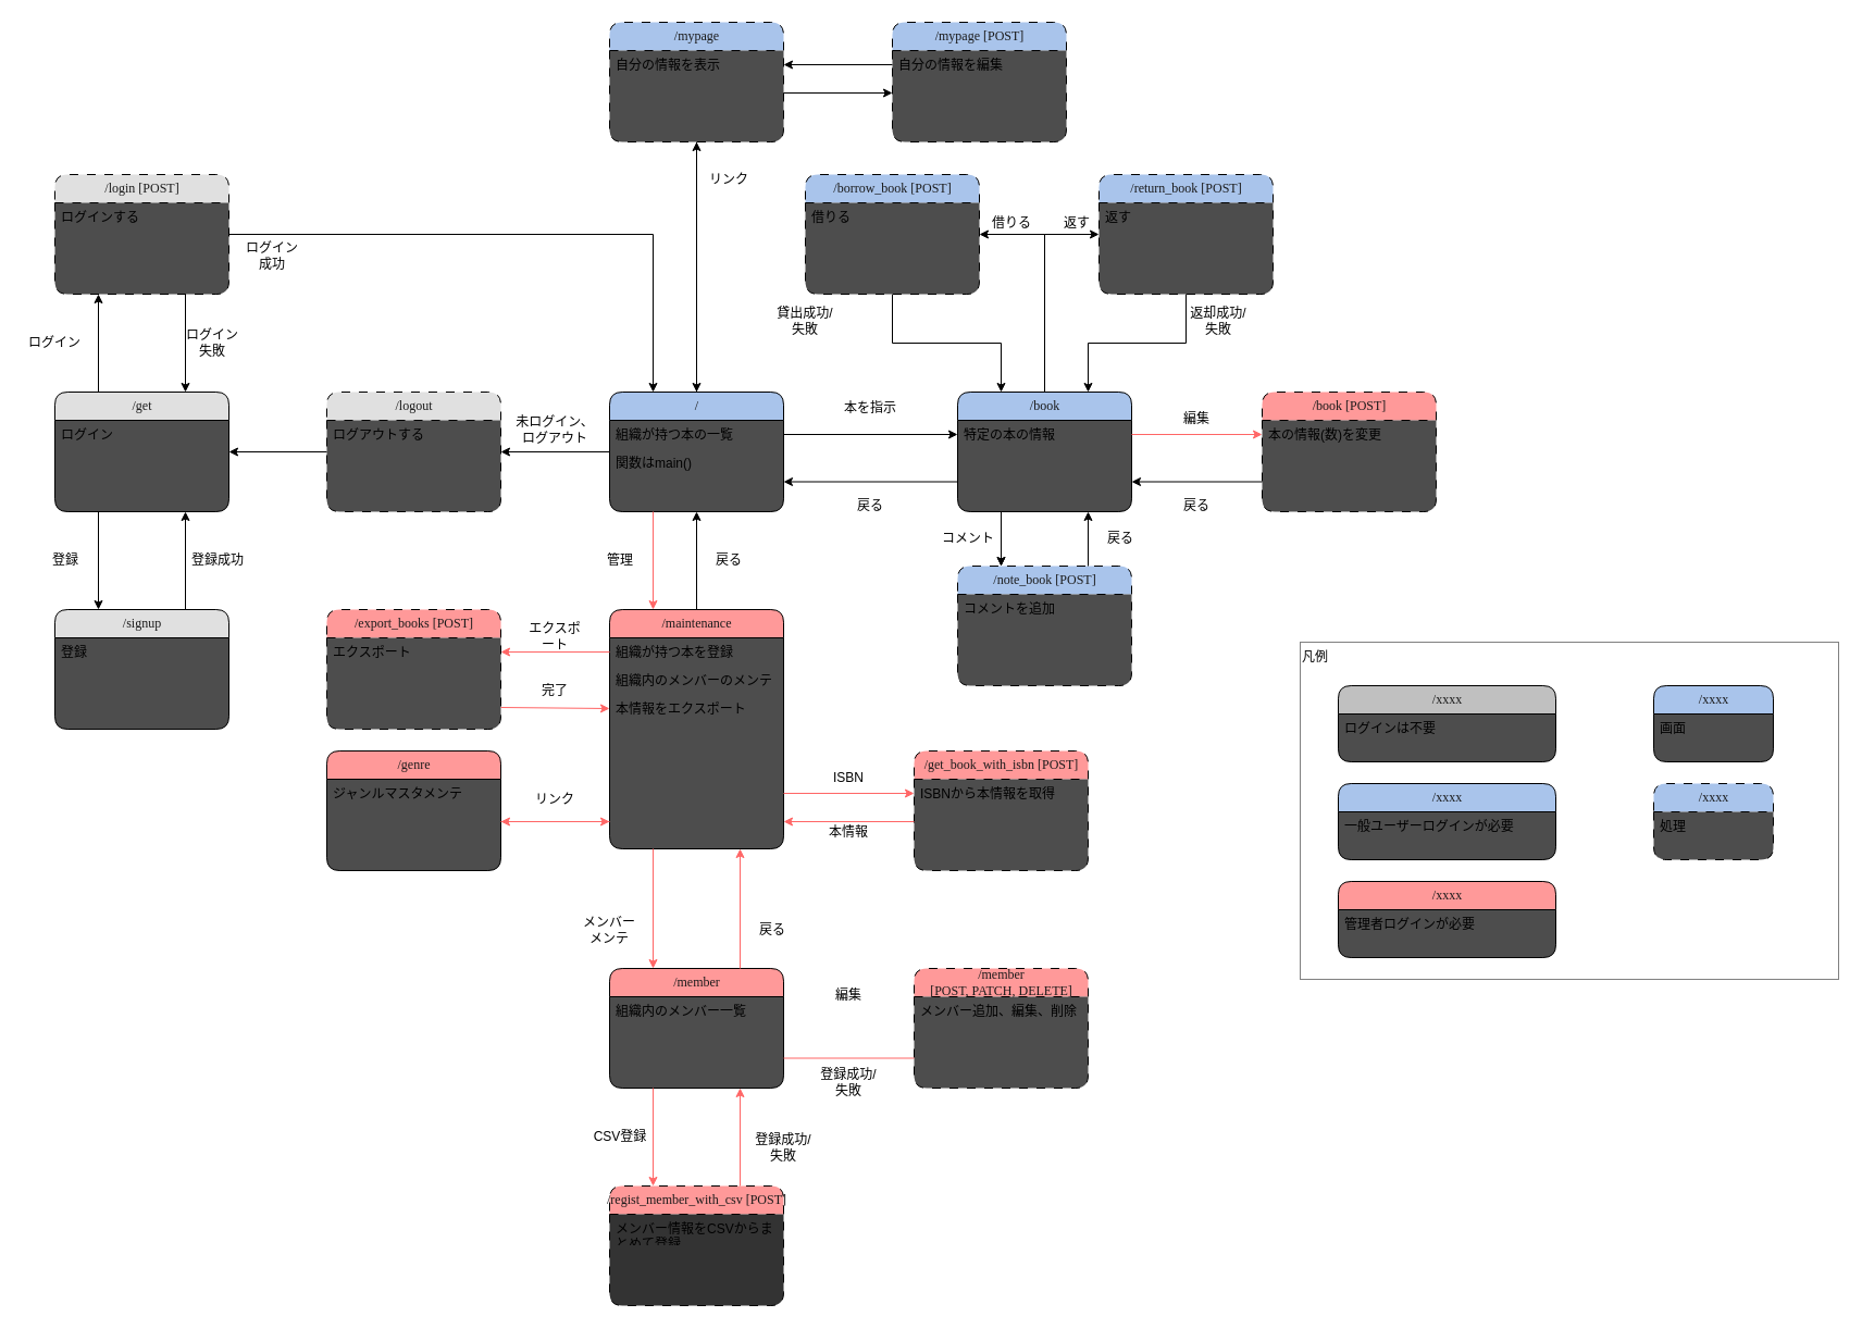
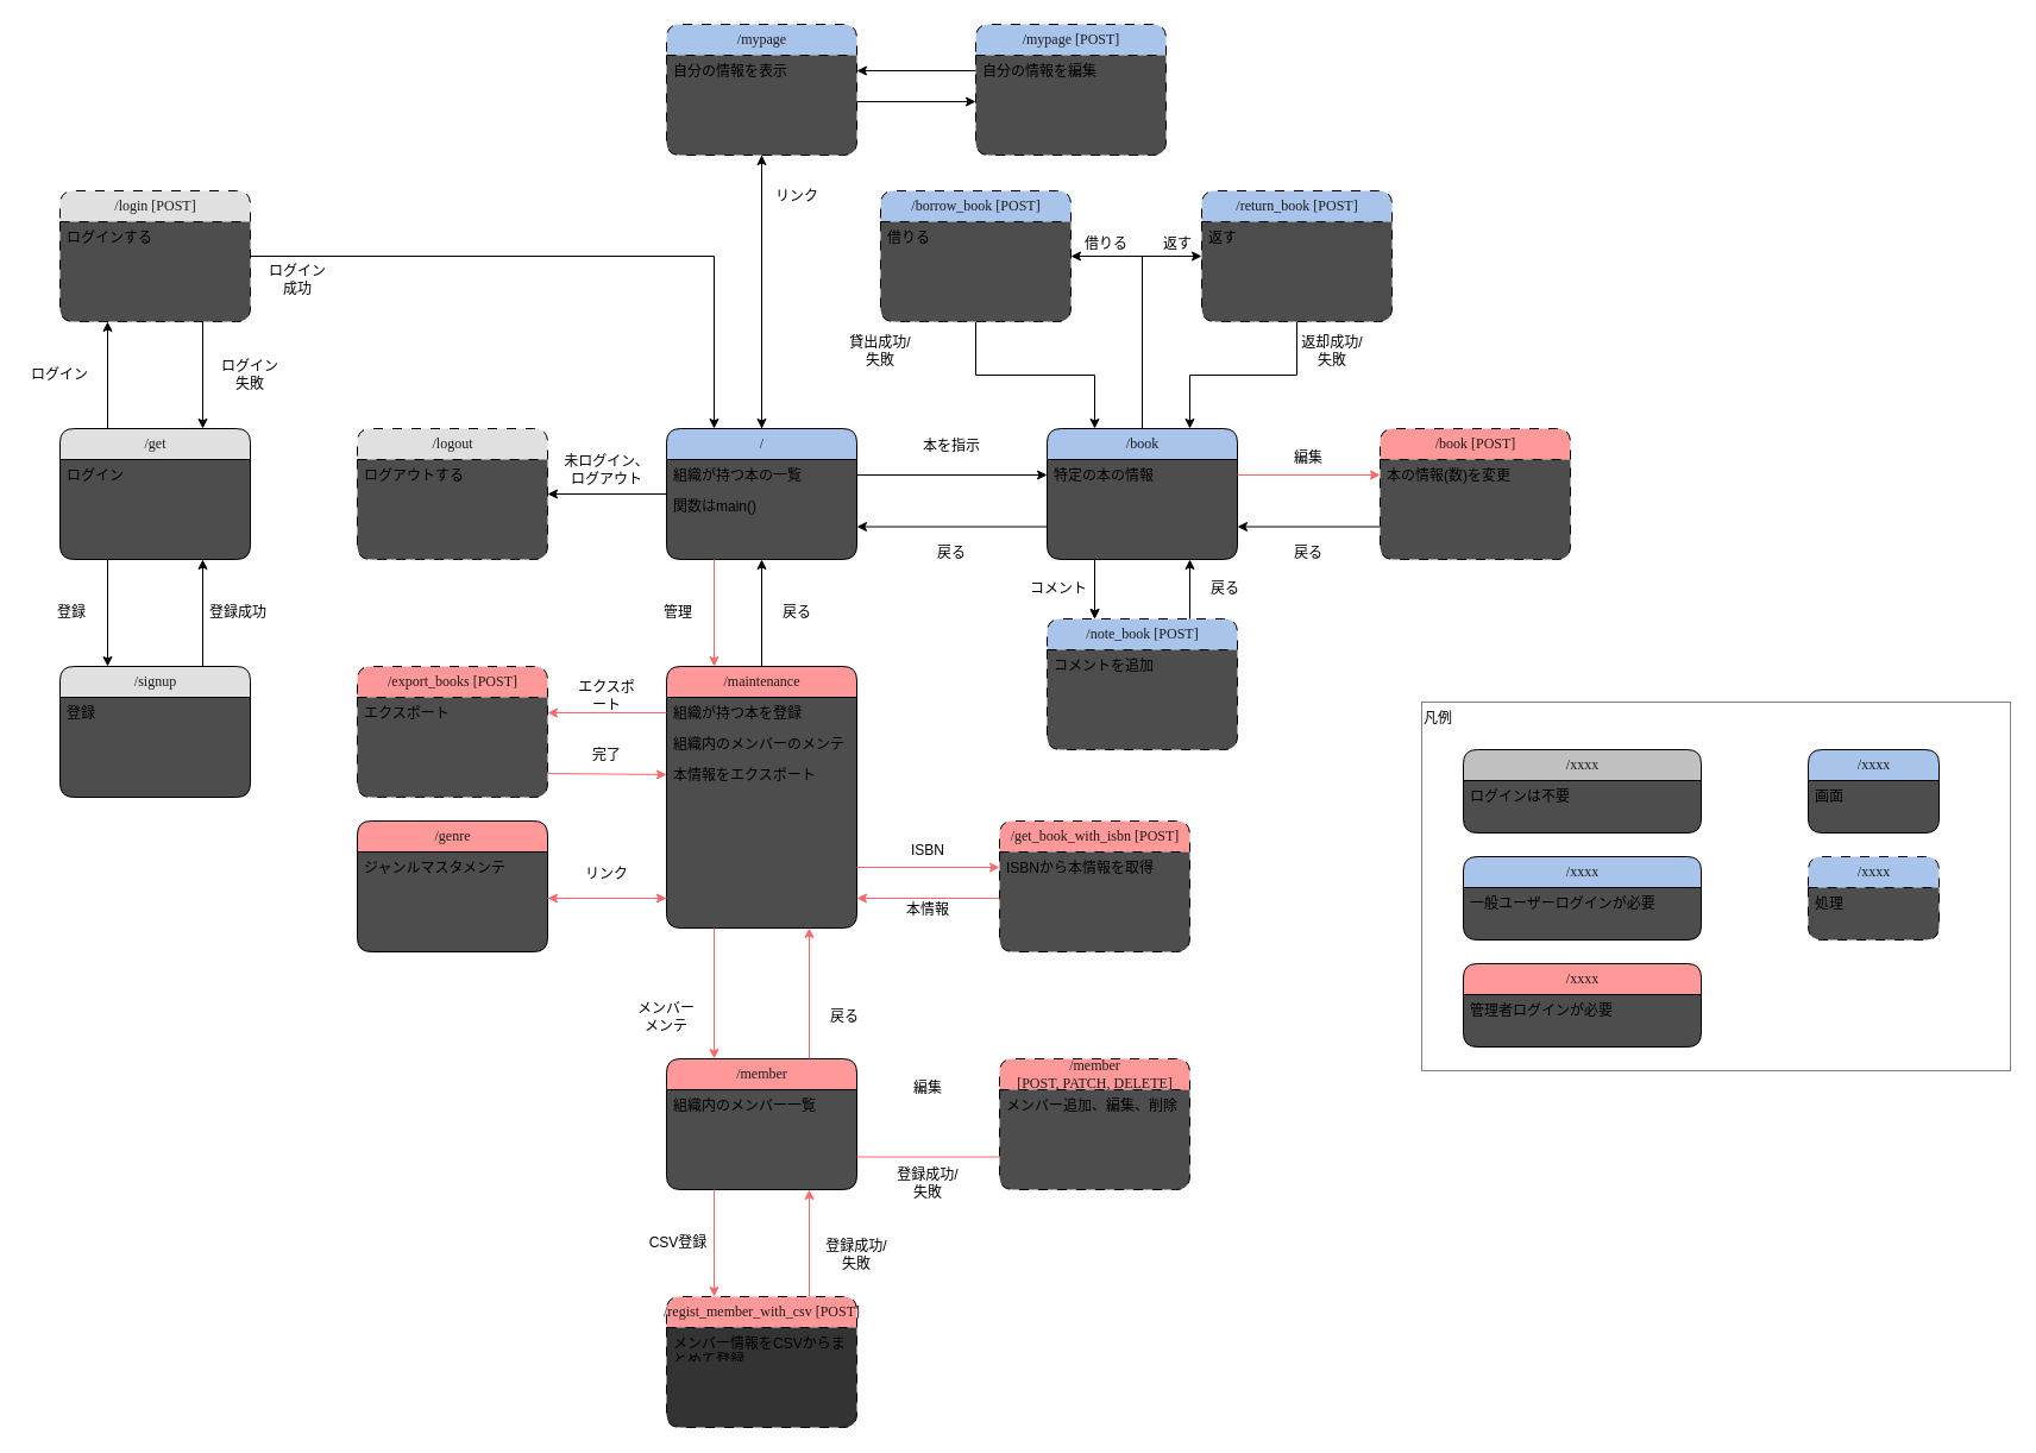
- <mxCell id="12" value="ログイン失敗" style="text;html=1;strokeColor=none;fillColor=none;align=center;verticalAlign=middle;whiteSpace=wrap;rounded=0;" parent="1" vertex="1"><mxGeometry x="165" y="300" width="60" height="30" as="geometry" /></mxCell>
+ <mxCell id="12" value="ログイン失敗" style="text;html=1;strokeColor=none;fillColor=none;align=center;verticalAlign=middle;whiteSpace=wrap;rounded=0;" parent="1" vertex="1"><mxGeometry x="180" y="300" width="60" height="30" as="geometry" /></mxCell>
- <mxCell id="83" style="edgeStyle=orthogonalEdgeStyle;rounded=0;orthogonalLoop=1;jettySize=auto;html=1;entryX=1;entryY=0.5;entryDx=0;entryDy=0;exitX=0;exitY=0.5;exitDx=0;exitDy=0;" parent="1" source="81" target="4" edge="1"><mxGeometry relative="1" as="geometry"><mxPoint x="570" y="425" as="sourcePoint" /><mxPoint x="470" y="425" as="targetPoint" /></mxGeometry></mxCell>
